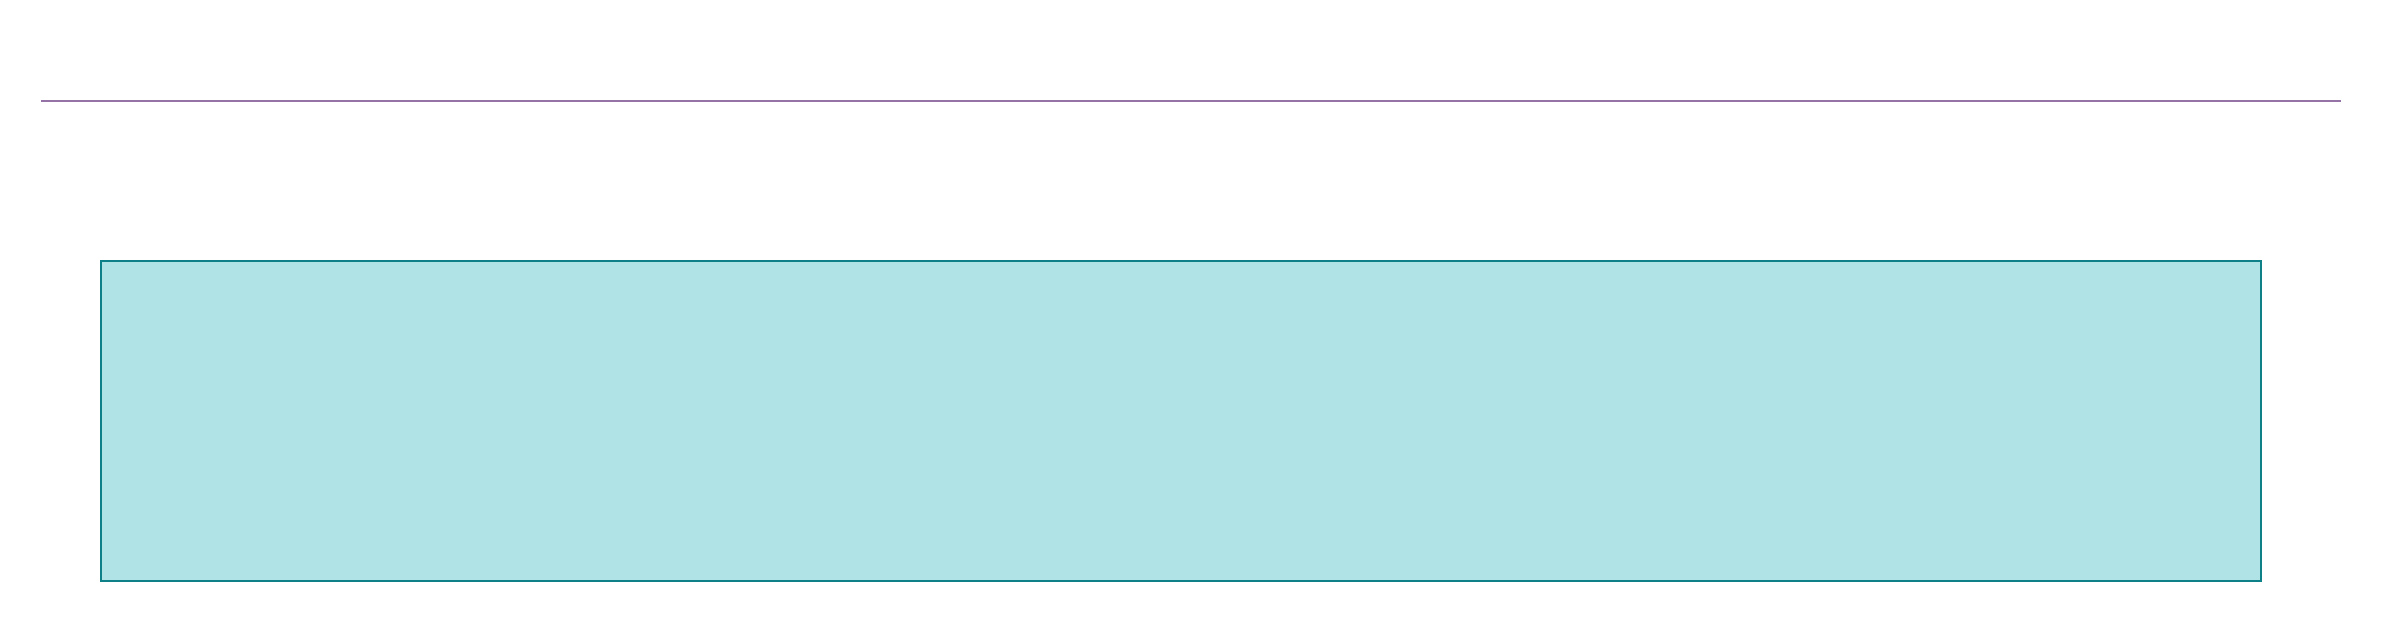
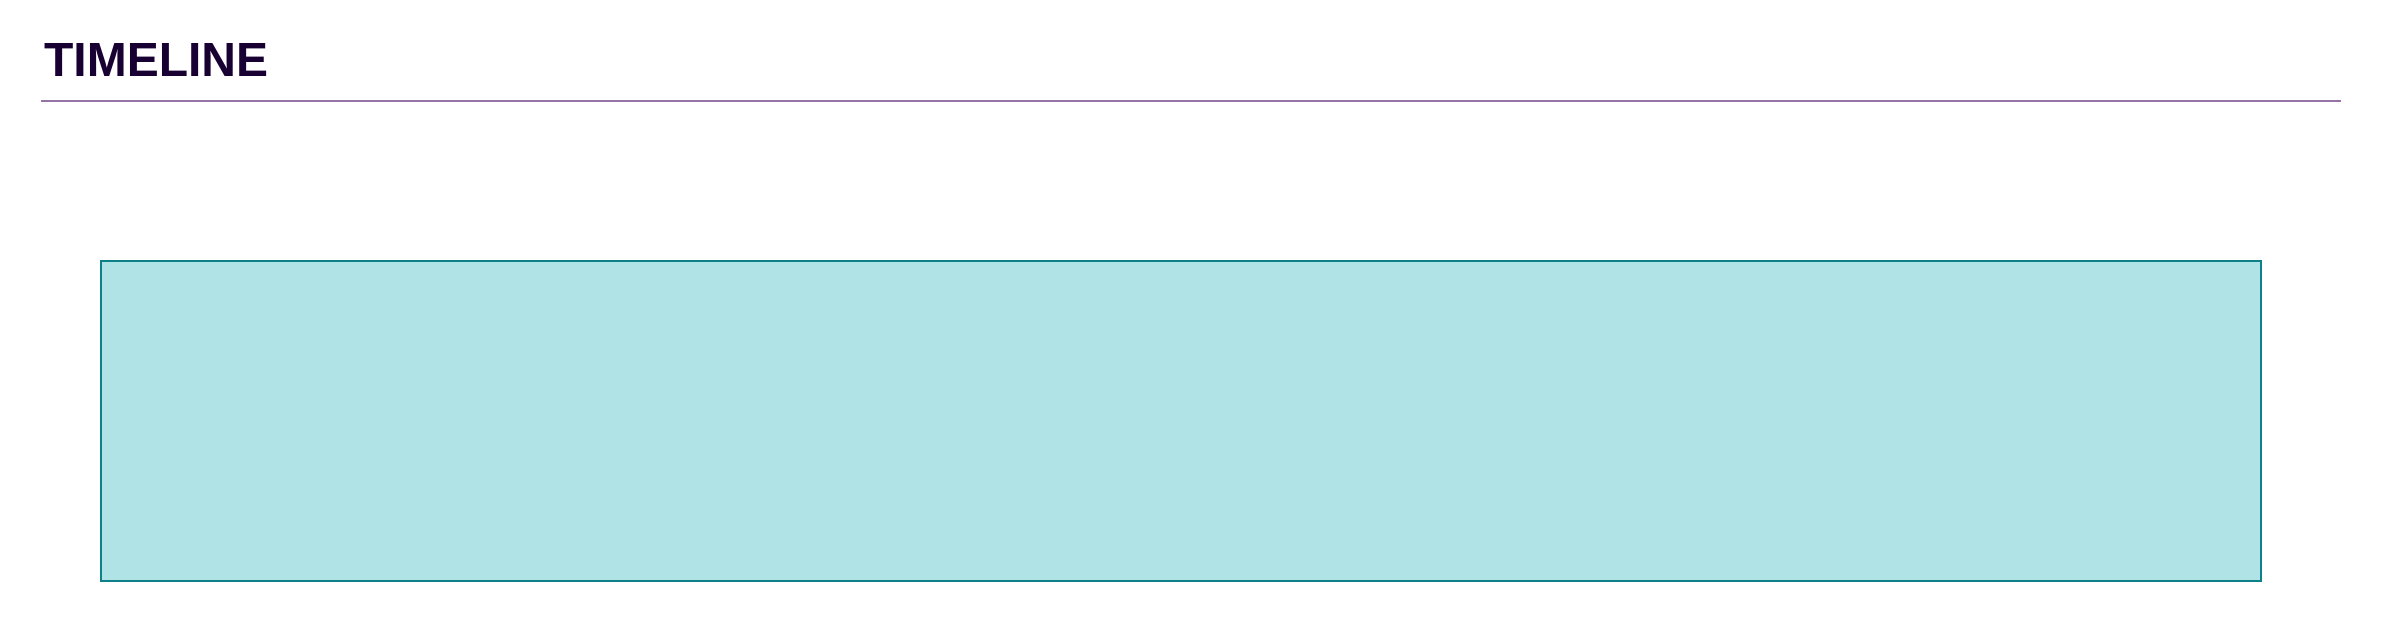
+ <mxCell id="3" value="TIMELINE" style="text;html=1;strokeColor=none;fillColor=none;align=left;verticalAlign=middle;whiteSpace=wrap;rounded=0;fontSize=24;fontStyle=1;fontColor=#190033;" vertex="1" parent="2"><mxGeometry width="1150" height="20" as="geometry" /></mxCell>
